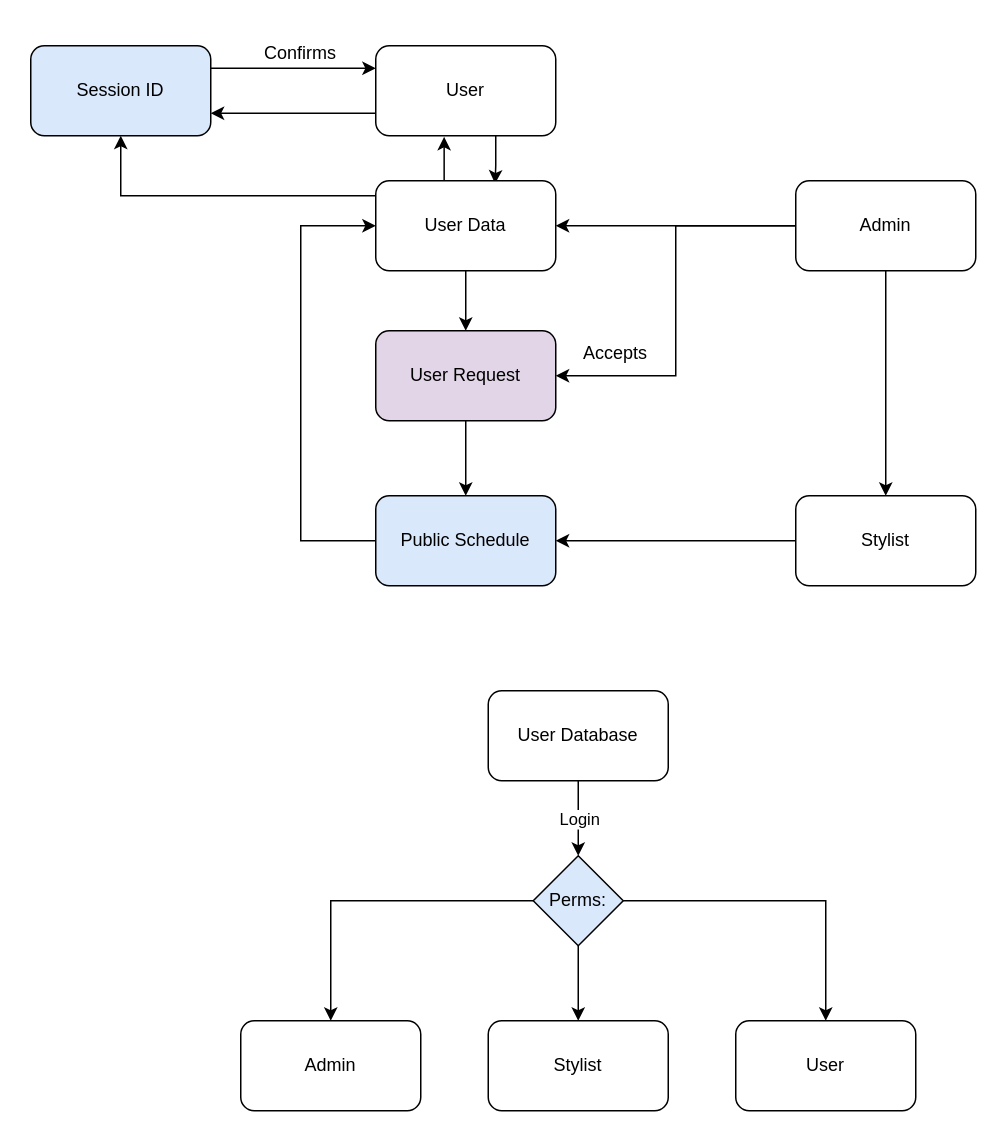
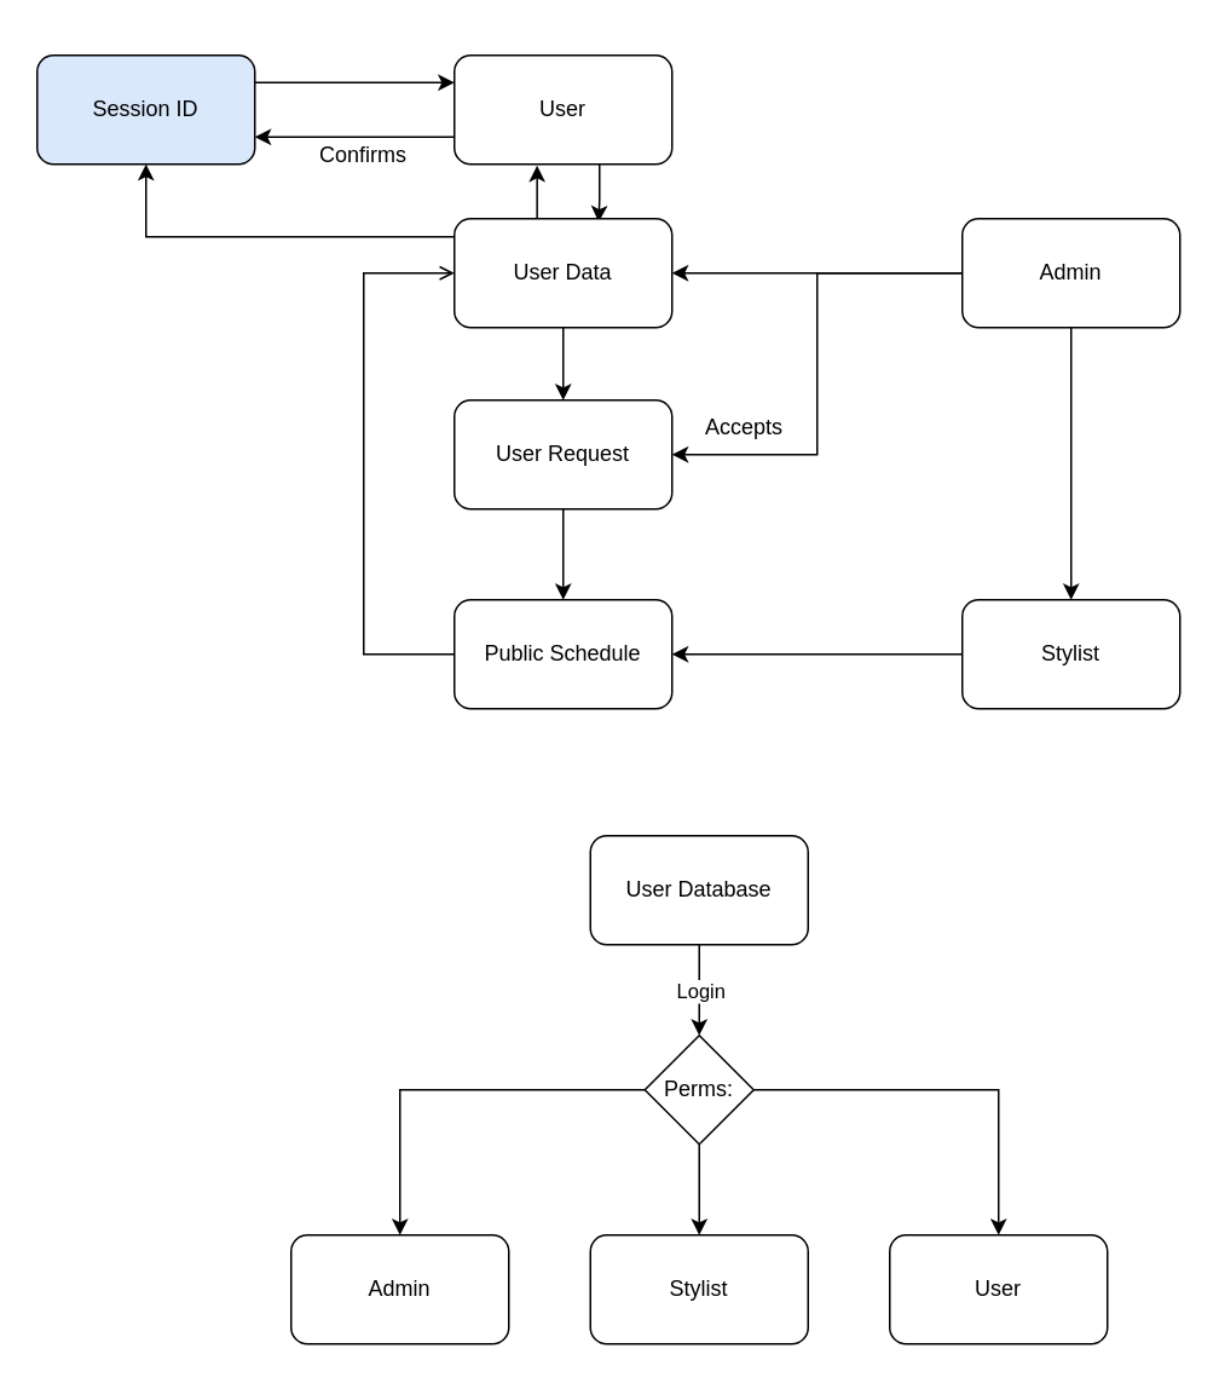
- <mxCell id="21" value="Confirms" style="text;html=1;strokeColor=none;fillColor=none;align=center;verticalAlign=middle;whiteSpace=wrap;rounded=0;" vertex="1" parent="1"><mxGeometry x="170" y="20" width="60" height="30" as="geometry" /></mxCell>
+ <mxCell id="21" value="Confirms" style="text;html=1;strokeColor=none;fillColor=none;align=center;verticalAlign=middle;whiteSpace=wrap;rounded=0;" vertex="1" parent="1"><mxGeometry x="170" y="70" width="60" height="30" as="geometry" /></mxCell>
- <mxCell id="19" style="edgeStyle=orthogonalEdgeStyle;rounded=0;orthogonalLoop=1;jettySize=auto;html=1;entryX=0;entryY=0.5;entryDx=0;entryDy=0;" edge="1" parent="1" source="20" target="16"><mxGeometry relative="1" as="geometry"><Array as="points"><mxPoint x="200" y="360" /><mxPoint x="200" y="150" /></Array></mxGeometry></mxCell>
+ <mxCell id="19" style="edgeStyle=orthogonalEdgeStyle;rounded=0;orthogonalLoop=1;jettySize=auto;html=1;entryX=0;entryY=0.5;entryDx=0;entryDy=0;endArrow=open;" edge="1" parent="1" source="20" target="16"><mxGeometry relative="1" as="geometry"><Array as="points"><mxPoint x="200" y="360" /><mxPoint x="200" y="150" /></Array></mxGeometry></mxCell>
- <mxCell id="18" value="User Request" style="rounded=1;whiteSpace=wrap;html=1;fillColor=#e1d5e7;" vertex="1" parent="1"><mxGeometry x="250" y="220" width="120" height="60" as="geometry" /></mxCell>
+ <mxCell id="18" value="User Request" style="rounded=1;whiteSpace=wrap;html=1;" vertex="1" parent="1"><mxGeometry x="250" y="220" width="120" height="60" as="geometry" /></mxCell>
- <mxCell id="20" value="Public Schedule" style="rounded=1;whiteSpace=wrap;html=1;fillColor=#dae8fc;" vertex="1" parent="1"><mxGeometry x="250" y="330" width="120" height="60" as="geometry" /></mxCell>
+ <mxCell id="20" value="Public Schedule" style="rounded=1;whiteSpace=wrap;html=1;" vertex="1" parent="1"><mxGeometry x="250" y="330" width="120" height="60" as="geometry" /></mxCell>
- <mxCell id="27" value="Perms:" style="rhombus;whiteSpace=wrap;html=1;fillColor=#dae8fc;" vertex="1" parent="1"><mxGeometry x="355" y="570" width="60" height="60" as="geometry" /></mxCell>
+ <mxCell id="27" value="Perms:" style="rhombus;whiteSpace=wrap;html=1;" vertex="1" parent="1"><mxGeometry x="355" y="570" width="60" height="60" as="geometry" /></mxCell>
